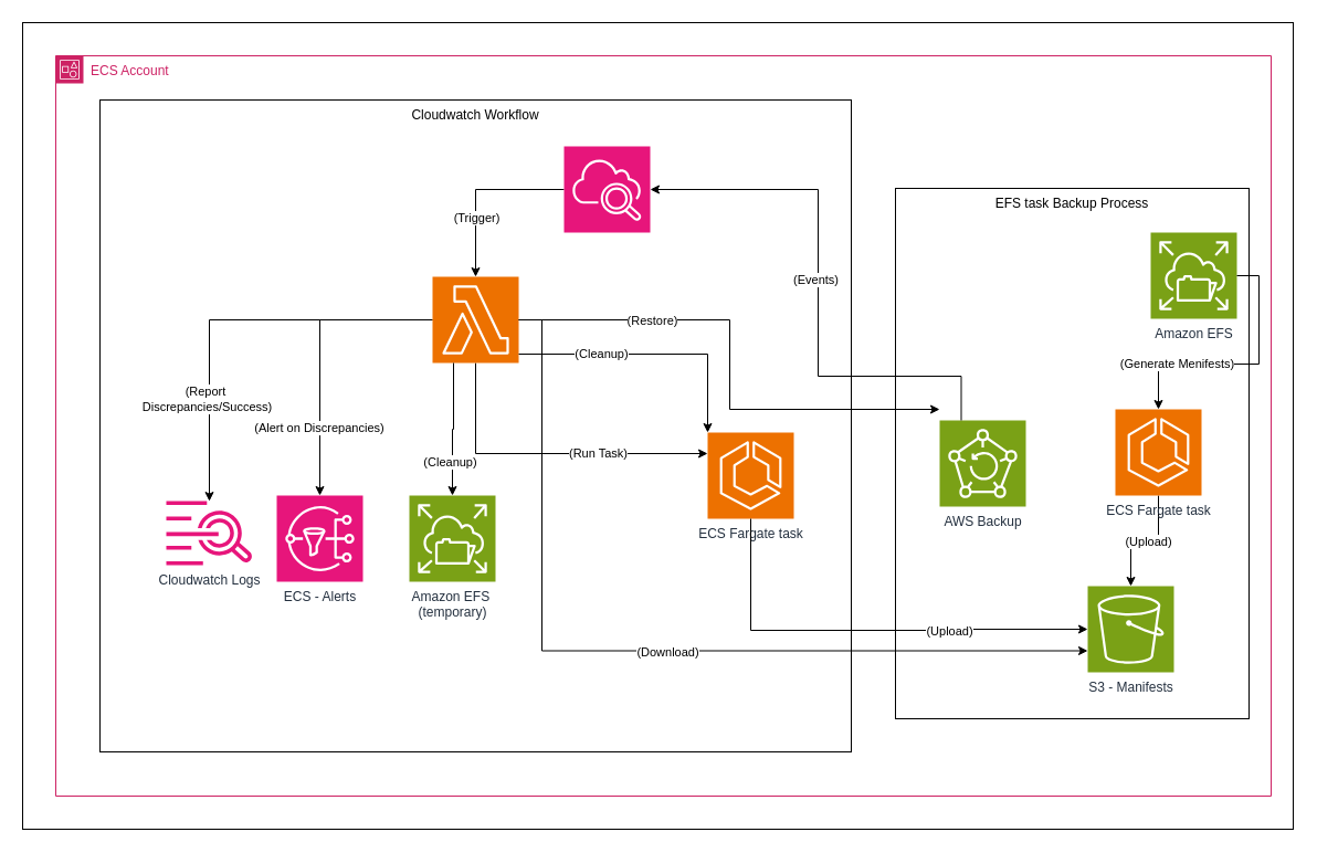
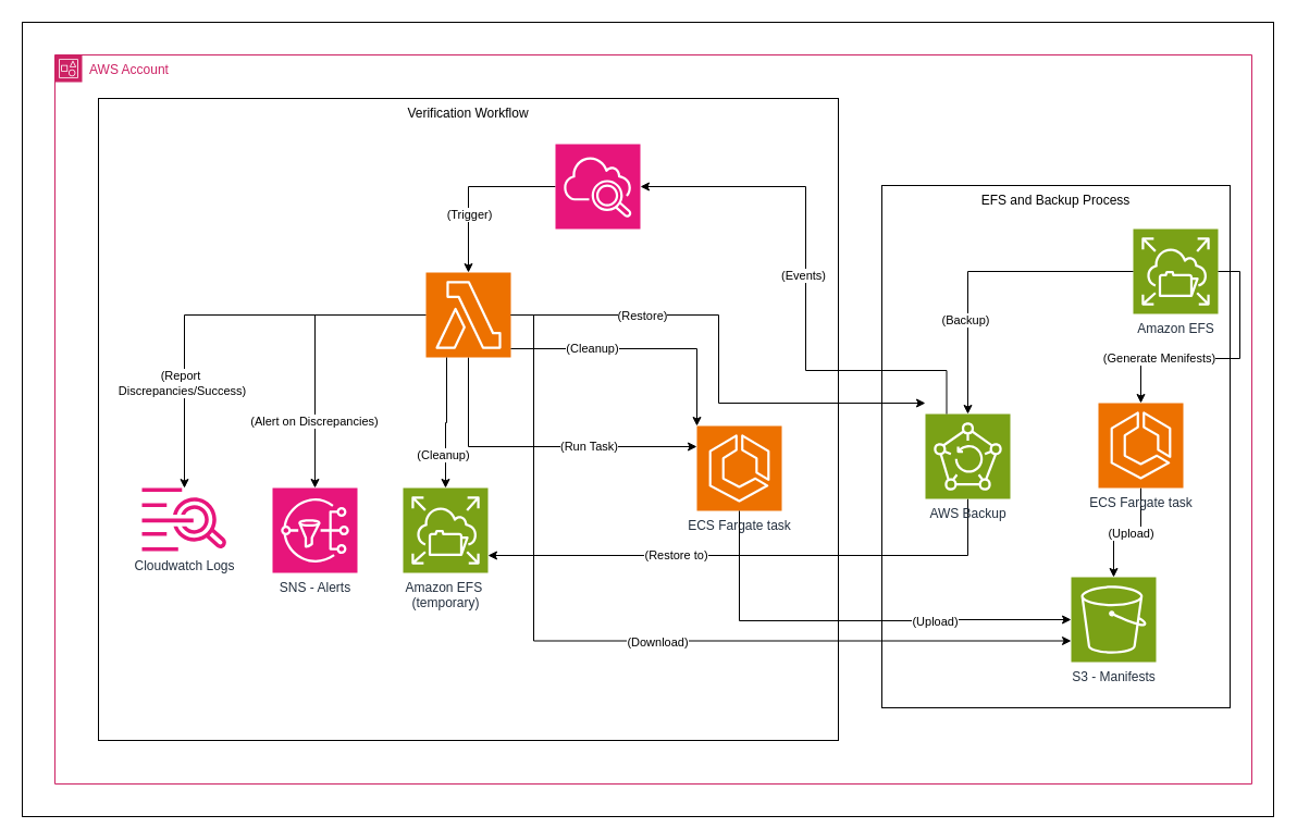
- <mxCell id="3" value="ECS Account" style="points=[[0,0],[0.25,0],[0.5,0],[0.75,0],[1,0],[1,0.25],[1,0.5],[1,0.75],[1,1],[0.75,1],[0.5,1],[0.25,1],[0,1],[0,0.75],[0,0.5],[0,0.25]];outlineConnect=0;gradientColor=none;html=1;whiteSpace=wrap;fontSize=12;fontStyle=0;container=1;pointerEvents=0;collapsible=0;recursiveResize=0;shape=mxgraph.aws4.group;grIcon=mxgraph.aws4.group_account;strokeColor=#CD2264;fillColor=none;verticalAlign=top;align=left;spacingLeft=30;fontColor=#CD2264;dashed=0;" vertex="1" parent="1"><mxGeometry x="50" y="50" width="1100" height="670" as="geometry" /></mxCell>
+ <mxCell id="3" value="AWS Account" style="points=[[0,0],[0.25,0],[0.5,0],[0.75,0],[1,0],[1,0.25],[1,0.5],[1,0.75],[1,1],[0.75,1],[0.5,1],[0.25,1],[0,1],[0,0.75],[0,0.5],[0,0.25]];outlineConnect=0;gradientColor=none;html=1;whiteSpace=wrap;fontSize=12;fontStyle=0;container=1;pointerEvents=0;collapsible=0;recursiveResize=0;shape=mxgraph.aws4.group;grIcon=mxgraph.aws4.group_account;strokeColor=#CD2264;fillColor=none;verticalAlign=top;align=left;spacingLeft=30;fontColor=#CD2264;dashed=0;" vertex="1" parent="1"><mxGeometry x="50" y="50" width="1100" height="670" as="geometry" /></mxCell>
- <mxCell id="4" value="Cloudwatch Workflow" style="rounded=0;whiteSpace=wrap;html=1;fillColor=none;verticalAlign=top;" vertex="1" parent="3"><mxGeometry x="40" y="40" width="680" height="590" as="geometry" /></mxCell>
+ <mxCell id="4" value="Verification Workflow" style="rounded=0;whiteSpace=wrap;html=1;fillColor=none;verticalAlign=top;" vertex="1" parent="3"><mxGeometry x="40" y="40" width="680" height="590" as="geometry" /></mxCell>
- <mxCell id="5" value="EFS task Backup Process" style="rounded=0;whiteSpace=wrap;html=1;fillColor=none;verticalAlign=top;" vertex="1" parent="3"><mxGeometry x="760" y="120" width="320" height="480" as="geometry" /></mxCell>
+ <mxCell id="5" value="EFS and Backup Process" style="rounded=0;whiteSpace=wrap;html=1;fillColor=none;verticalAlign=top;" vertex="1" parent="3"><mxGeometry x="760" y="120" width="320" height="480" as="geometry" /></mxCell>
+ <mxCell id="14" style="edgeStyle=orthogonalEdgeStyle;rounded=0;orthogonalLoop=1;jettySize=auto;html=1;entryX=0.5;entryY=0;entryDx=0;entryDy=0;entryPerimeter=0;" edge="1" parent="3" source="6" target="9"><mxGeometry relative="1" as="geometry" /></mxCell>
+ <mxCell id="15" value="(Backup)" style="edgeLabel;html=1;align=center;verticalAlign=middle;resizable=0;points=[];" vertex="1" connectable="0" parent="14"><mxGeometry x="0.387" y="-3" relative="1" as="geometry"><mxPoint as="offset" /></mxGeometry></mxCell>
- <mxCell id="28" value="Cloudwatch Logs" style="sketch=0;outlineConnect=0;fontColor=#232F3E;gradientColor=none;fillColor=#E7157B;strokeColor=none;dashed=0;verticalLabelPosition=bottom;verticalAlign=top;align=center;html=1;fontSize=12;fontStyle=0;aspect=fixed;pointerEvents=1;shape=mxgraph.aws4.cloudwatch_logs;" vertex="1" parent="3"><mxGeometry x="100" y="403" width="78" height="58" as="geometry" /></mxCell>
+ <mxCell id="28" value="Cloudwatch Logs" style="sketch=0;outlineConnect=0;fontColor=#232F3E;gradientColor=none;fillColor=#E7157B;strokeColor=none;dashed=0;verticalLabelPosition=bottom;verticalAlign=top;align=center;html=1;fontSize=12;fontStyle=0;aspect=fixed;pointerEvents=1;shape=mxgraph.aws4.cloudwatch_logs;" vertex="1" parent="3"><mxGeometry x="80" y="398" width="78" height="58" as="geometry" /></mxCell>
+ <mxCell id="7" style="edgeStyle=orthogonalEdgeStyle;rounded=0;orthogonalLoop=1;jettySize=auto;html=1;" edge="1" parent="3" source="9" target="30"><mxGeometry relative="1" as="geometry"><Array as="points"><mxPoint x="839" y="460" /></Array></mxGeometry></mxCell>
+ <mxCell id="8" value="(Restore to)" style="edgeLabel;html=1;align=center;verticalAlign=middle;resizable=0;points=[];" vertex="1" connectable="0" parent="7"><mxGeometry x="0.304" y="-1" relative="1" as="geometry"><mxPoint as="offset" /></mxGeometry></mxCell>
- <mxCell id="29" value="ECS - Alerts" style="sketch=0;points=[[0,0,0],[0.25,0,0],[0.5,0,0],[0.75,0,0],[1,0,0],[0,1,0],[0.25,1,0],[0.5,1,0],[0.75,1,0],[1,1,0],[0,0.25,0],[0,0.5,0],[0,0.75,0],[1,0.25,0],[1,0.5,0],[1,0.75,0]];outlineConnect=0;fontColor=#232F3E;fillColor=#E7157B;strokeColor=#ffffff;dashed=0;verticalLabelPosition=bottom;verticalAlign=top;align=center;html=1;fontSize=12;fontStyle=0;aspect=fixed;shape=mxgraph.aws4.resourceIcon;resIcon=mxgraph.aws4.sns;" vertex="1" parent="3"><mxGeometry x="200" y="398" width="78" height="78" as="geometry" /></mxCell>
+ <mxCell id="29" value="SNS - Alerts" style="sketch=0;points=[[0,0,0],[0.25,0,0],[0.5,0,0],[0.75,0,0],[1,0,0],[0,1,0],[0.25,1,0],[0.5,1,0],[0.75,1,0],[1,1,0],[0,0.25,0],[0,0.5,0],[0,0.75,0],[1,0.25,0],[1,0.5,0],[1,0.75,0]];outlineConnect=0;fontColor=#232F3E;fillColor=#E7157B;strokeColor=#ffffff;dashed=0;verticalLabelPosition=bottom;verticalAlign=top;align=center;html=1;fontSize=12;fontStyle=0;aspect=fixed;shape=mxgraph.aws4.resourceIcon;resIcon=mxgraph.aws4.sns;" vertex="1" parent="3"><mxGeometry x="200" y="398" width="78" height="78" as="geometry" /></mxCell>
